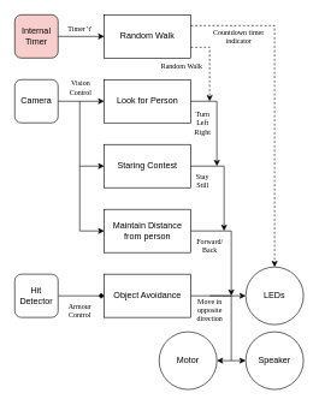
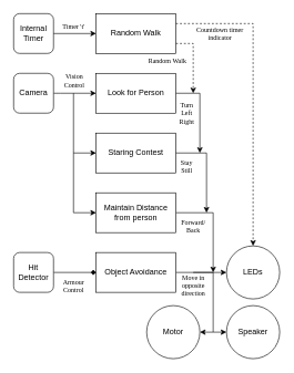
- <mxCell id="19" value="Internal Timer" style="rounded=1;whiteSpace=wrap;html=1;fillColor=#f8cecc;" vertex="1" parent="1"><mxGeometry x="20" y="20" width="60" height="60" as="geometry" /></mxCell>
+ <mxCell id="19" value="Internal Timer" style="rounded=1;whiteSpace=wrap;html=1;" vertex="1" parent="1"><mxGeometry x="20" y="20" width="60" height="60" as="geometry" /></mxCell>
